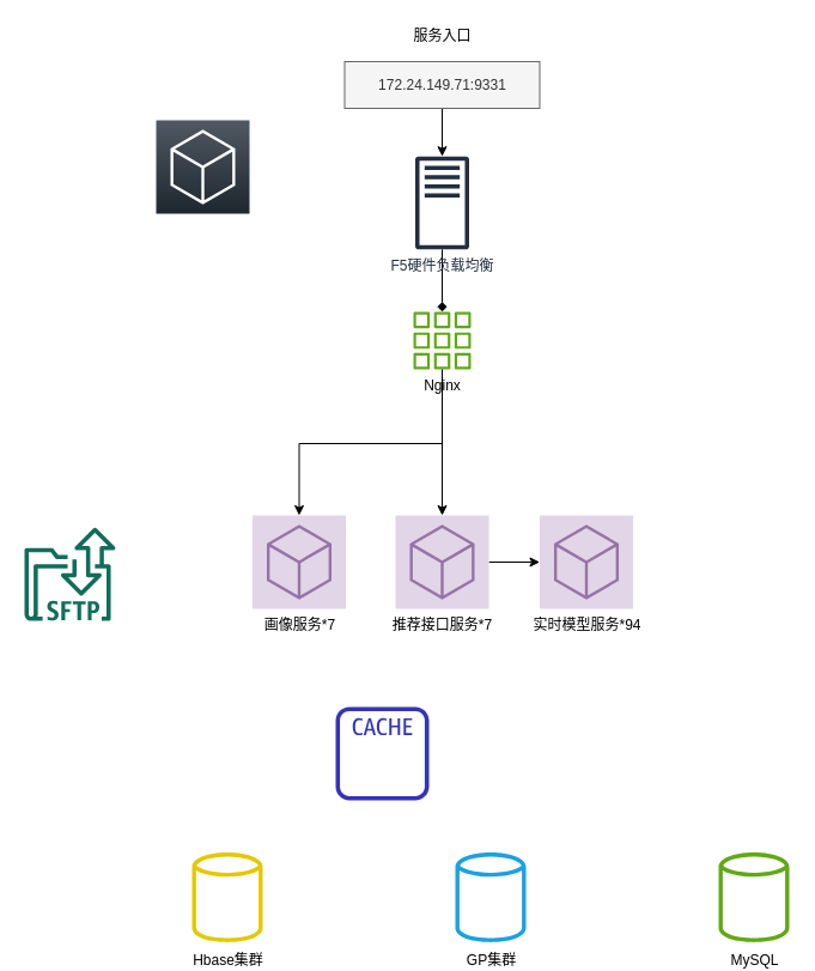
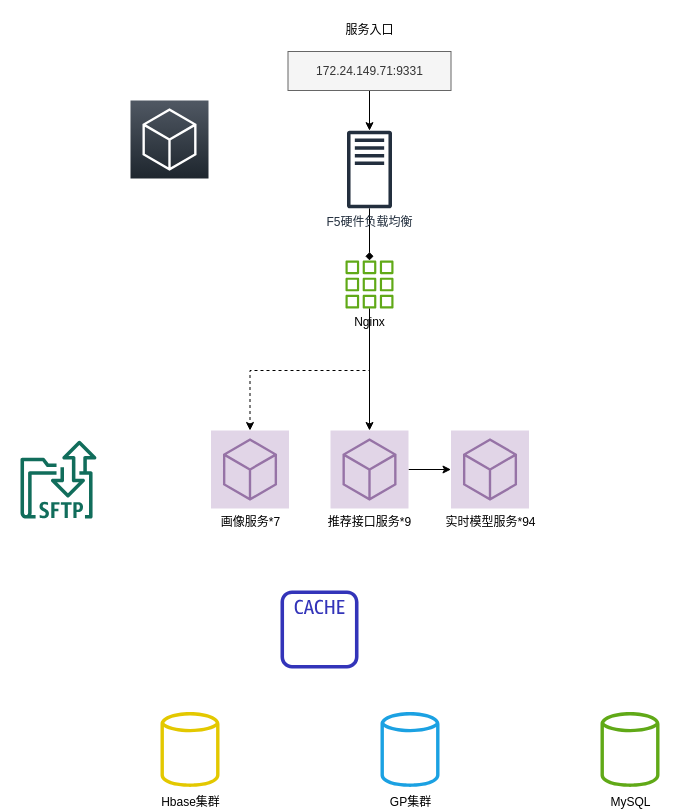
- <mxCell id="17" style="edgeStyle=orthogonalEdgeStyle;rounded=0;orthogonalLoop=1;jettySize=auto;html=1;entryX=0.5;entryY=0;entryDx=0;entryDy=0;entryPerimeter=0;fontColor=#000000;" edge="1" parent="1" source="18" target="15"><mxGeometry relative="1" as="geometry"><Array as="points"><mxPoint x="369" y="370" /><mxPoint x="250" y="370" /></Array></mxGeometry></mxCell>
+ <mxCell id="17" style="edgeStyle=orthogonalEdgeStyle;rounded=0;orthogonalLoop=1;jettySize=auto;html=1;entryX=0.5;entryY=0;entryDx=0;entryDy=0;entryPerimeter=0;fontColor=#000000;dashed=1;" edge="1" parent="1" source="18" target="15"><mxGeometry relative="1" as="geometry"><Array as="points"><mxPoint x="369" y="370" /><mxPoint x="250" y="370" /></Array></mxGeometry></mxCell>
- <mxCell id="4" value="推荐接口服务*7" style="points=[[0,0,0],[0.25,0,0],[0.5,0,0],[0.75,0,0],[1,0,0],[0,1,0],[0.25,1,0],[0.5,1,0],[0.75,1,0],[1,1,0],[0,0.25,0],[0,0.5,0],[0,0.75,0],[1,0.25,0],[1,0.5,0],[1,0.75,0]];gradientDirection=north;outlineConnect=0;fillColor=#e1d5e7;strokeColor=#9673a6;dashed=0;verticalLabelPosition=bottom;verticalAlign=top;align=center;html=1;fontSize=12;fontStyle=0;aspect=fixed;shape=mxgraph.aws4.resourceIcon;resIcon=mxgraph.aws4.general;" vertex="1" parent="1"><mxGeometry x="330" y="430" width="78" height="78" as="geometry" /></mxCell>
+ <mxCell id="4" value="推荐接口服务*9" style="points=[[0,0,0],[0.25,0,0],[0.5,0,0],[0.75,0,0],[1,0,0],[0,1,0],[0.25,1,0],[0.5,1,0],[0.75,1,0],[1,1,0],[0,0.25,0],[0,0.5,0],[0,0.75,0],[1,0.25,0],[1,0.5,0],[1,0.75,0]];gradientDirection=north;outlineConnect=0;fillColor=#e1d5e7;strokeColor=#9673a6;dashed=0;verticalLabelPosition=bottom;verticalAlign=top;align=center;html=1;fontSize=12;fontStyle=0;aspect=fixed;shape=mxgraph.aws4.resourceIcon;resIcon=mxgraph.aws4.general;" vertex="1" parent="1"><mxGeometry x="330" y="430" width="78" height="78" as="geometry" /></mxCell>
